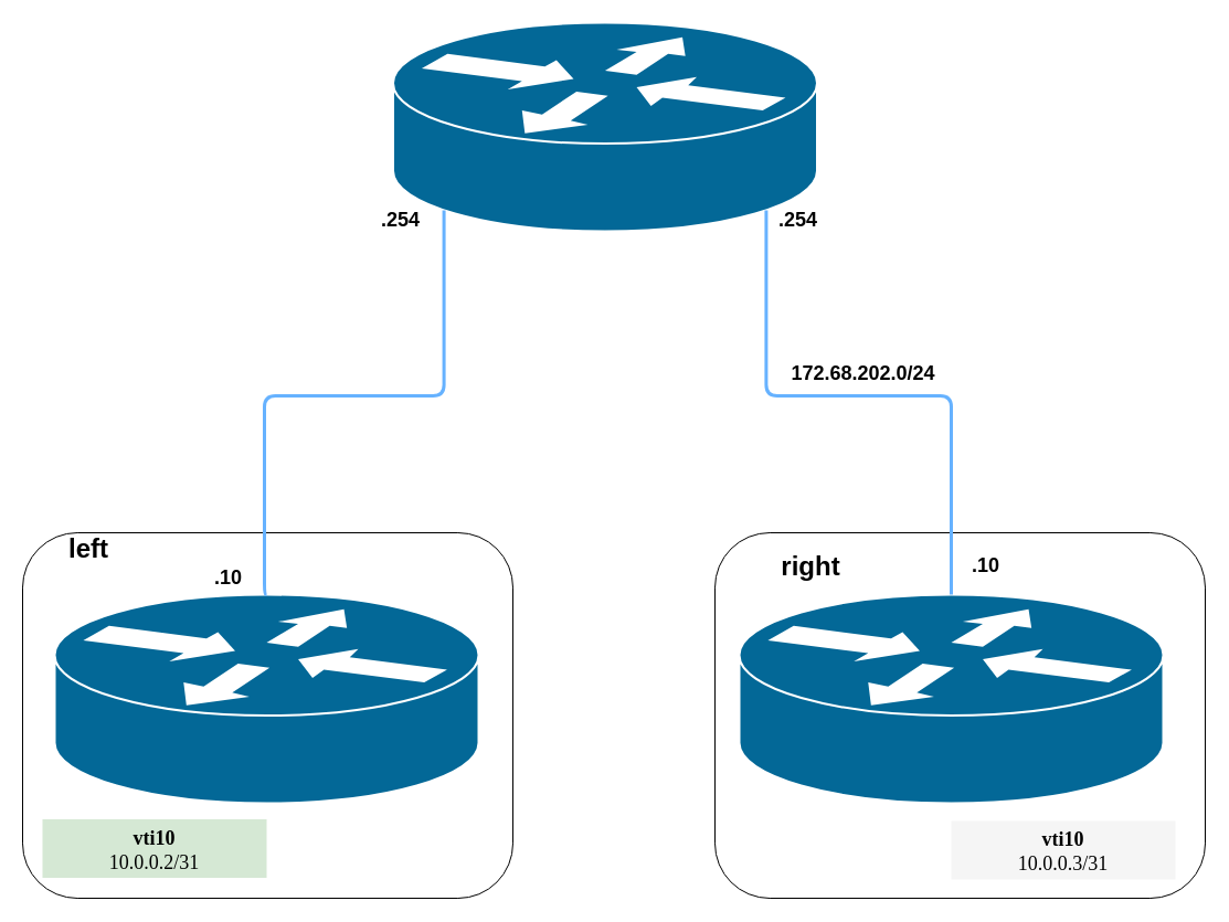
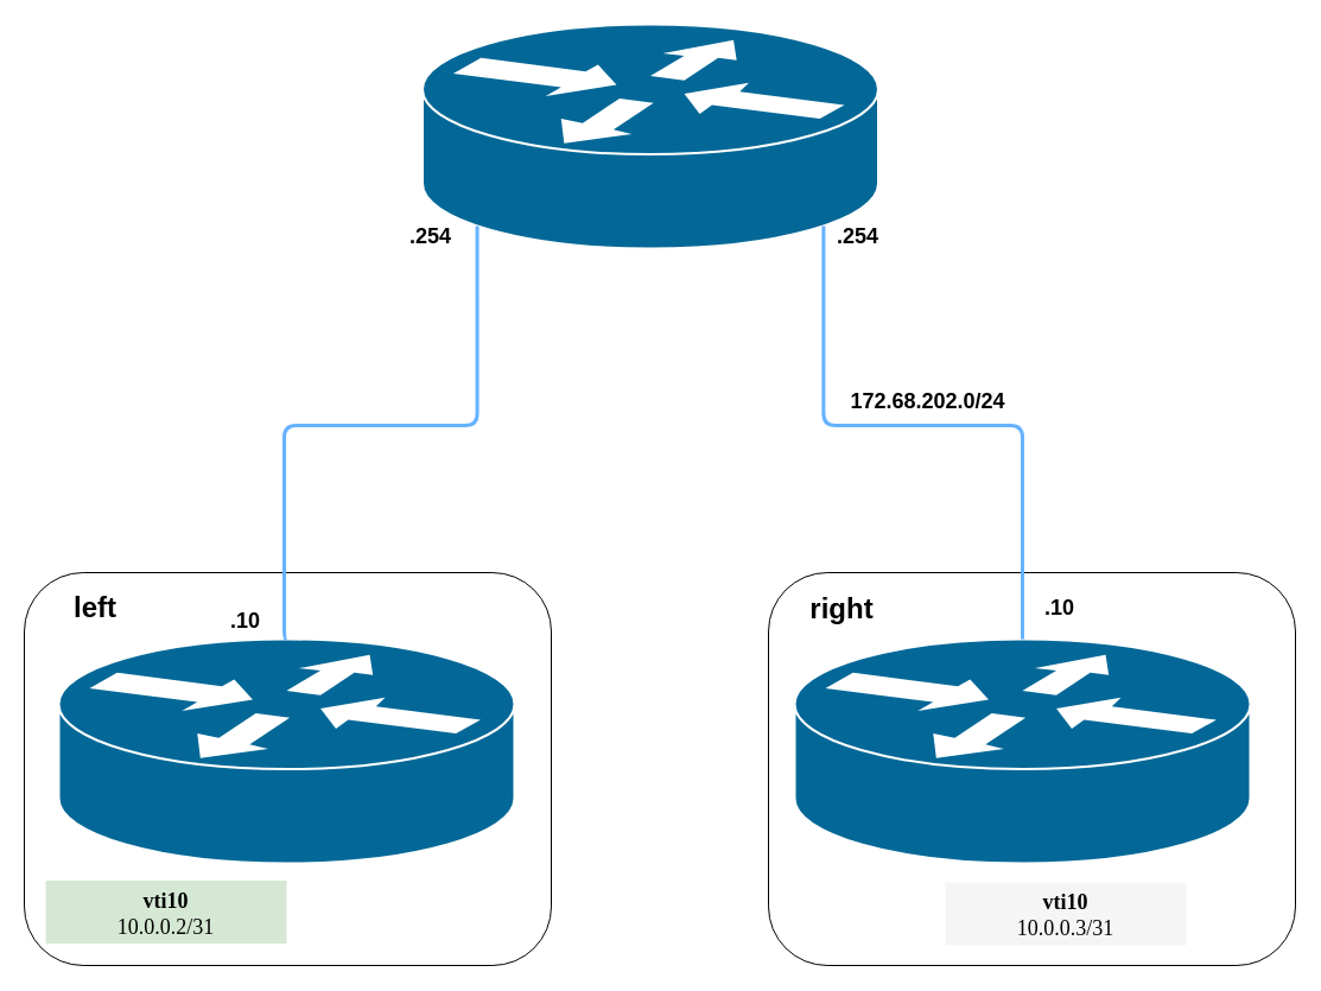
- <mxCell id="17" value="&lt;b&gt;&lt;font style=&quot;font-size: 24px&quot;&gt;left&lt;/font&gt;&lt;/b&gt;" style="text;html=1;strokeColor=none;fillColor=none;align=center;verticalAlign=middle;whiteSpace=wrap;rounded=0;" vertex="1" parent="1"><mxGeometry x="60" y="487" width="40" height="20" as="geometry" /></mxCell>
+ <mxCell id="17" value="&lt;b&gt;&lt;font style=&quot;font-size: 24px&quot;&gt;left&lt;/font&gt;&lt;/b&gt;" style="text;html=1;strokeColor=none;fillColor=none;align=center;verticalAlign=middle;whiteSpace=wrap;rounded=0;" vertex="1" parent="1"><mxGeometry x="60" y="502" width="40" height="20" as="geometry" /></mxCell>
- <mxCell id="16" value="&lt;b&gt;&lt;font style=&quot;font-size: 24px&quot;&gt;right&lt;/font&gt;&lt;/b&gt;" style="text;html=1;strokeColor=none;fillColor=none;align=center;verticalAlign=middle;whiteSpace=wrap;rounded=0;" vertex="1" parent="1"><mxGeometry x="714" y="502.5" width="40" height="20" as="geometry" /></mxCell>
+ <mxCell id="16" value="&lt;b&gt;&lt;font style=&quot;font-size: 24px&quot;&gt;right&lt;/font&gt;&lt;/b&gt;" style="text;html=1;strokeColor=none;fillColor=none;align=center;verticalAlign=middle;whiteSpace=wrap;rounded=0;" vertex="1" parent="1"><mxGeometry x="689" y="502.5" width="40" height="20" as="geometry" /></mxCell>
- <mxCell id="15" value="&lt;font style=&quot;font-size: 18px&quot;&gt;vti10&lt;br&gt;&lt;span style=&quot;font-weight: normal&quot;&gt;10.0.0.3/31&lt;/span&gt;&lt;/font&gt;" style="whiteSpace=wrap;html=1;rounded=0;shadow=0;comic=0;strokeWidth=1;fontFamily=Verdana;fontSize=14;fillColor=#f5f5f5;strokeColor=none;fontStyle=1;verticalAlign=top;" vertex="1" parent="1"><mxGeometry x="861" y="743" width="203" height="53" as="geometry" /></mxCell>
+ <mxCell id="15" value="&lt;font style=&quot;font-size: 18px&quot;&gt;vti10&lt;br&gt;&lt;span style=&quot;font-weight: normal&quot;&gt;10.0.0.3/31&lt;/span&gt;&lt;/font&gt;" style="whiteSpace=wrap;html=1;rounded=0;shadow=0;comic=0;strokeWidth=1;fontFamily=Verdana;fontSize=14;fillColor=#f5f5f5;strokeColor=none;fontStyle=1;verticalAlign=top;" vertex="1" parent="1"><mxGeometry x="796" y="743" width="203" height="53" as="geometry" /></mxCell>
